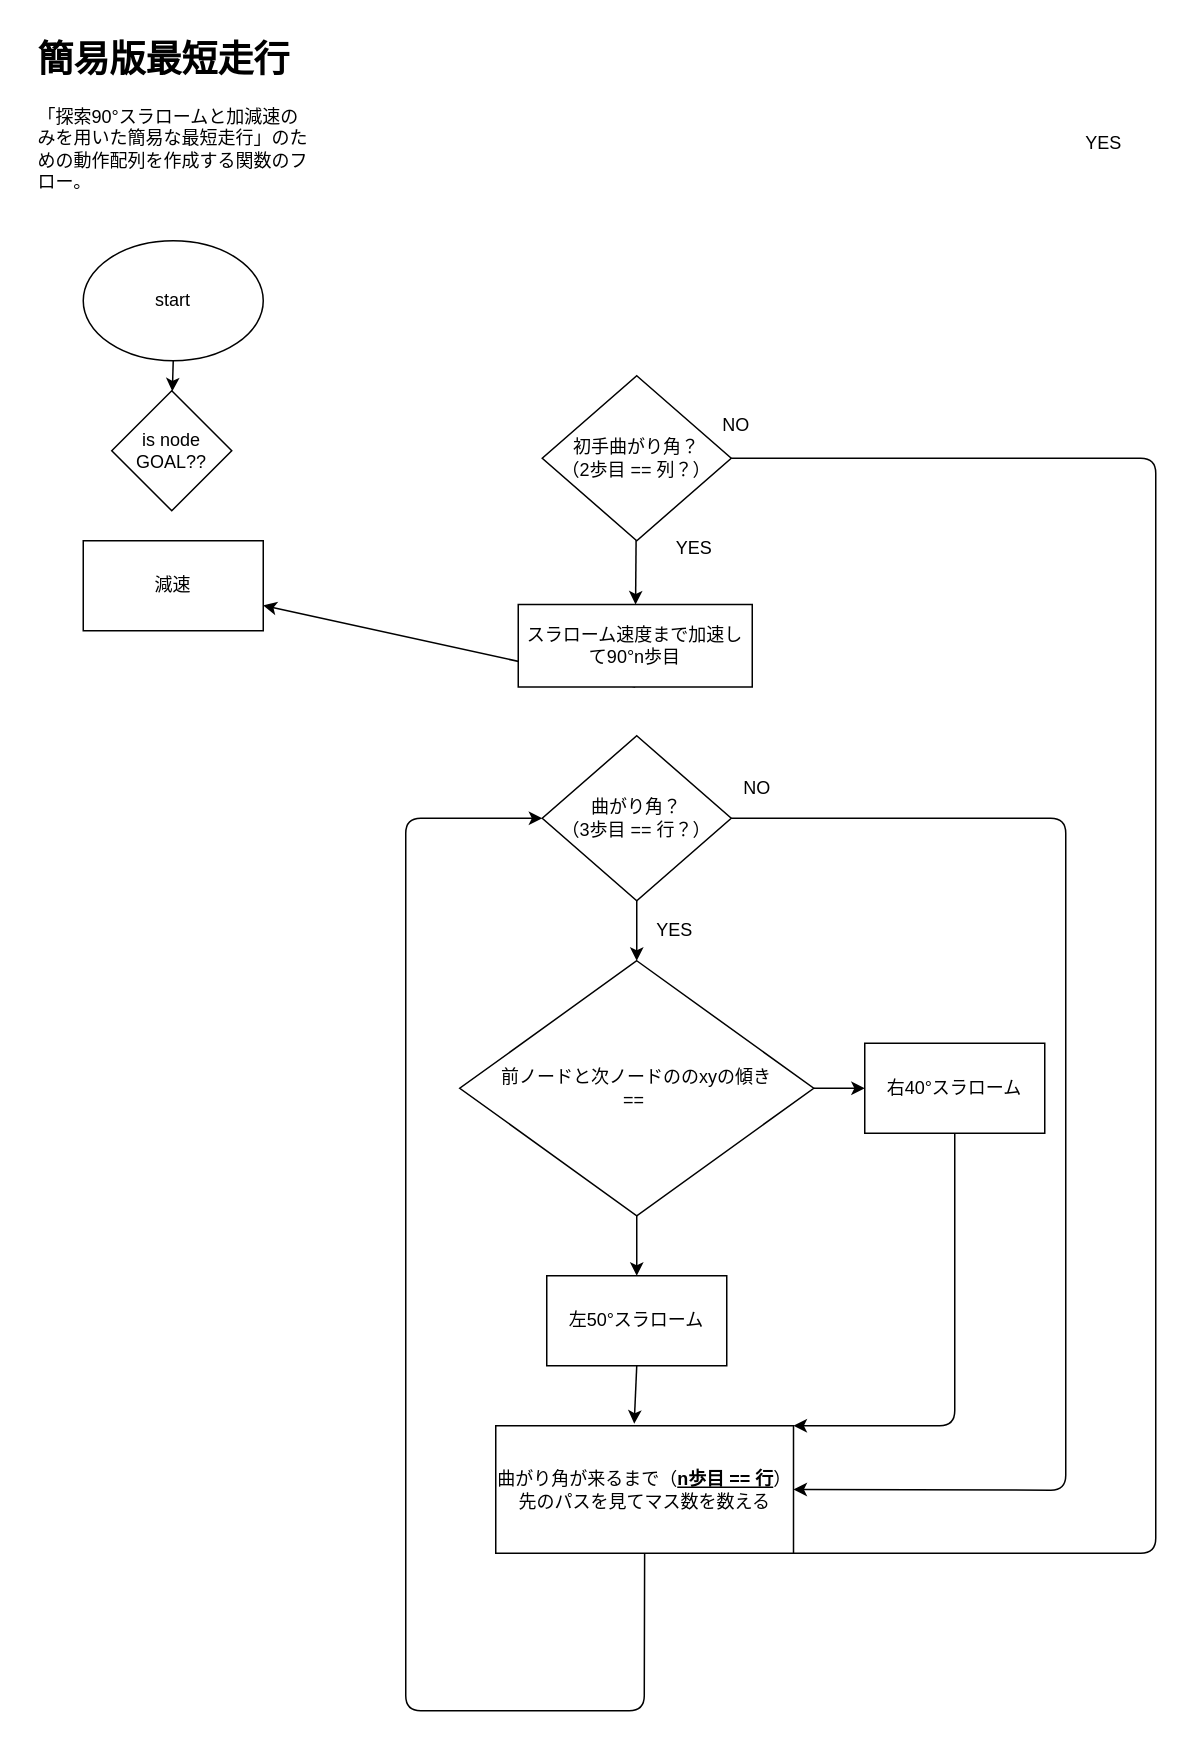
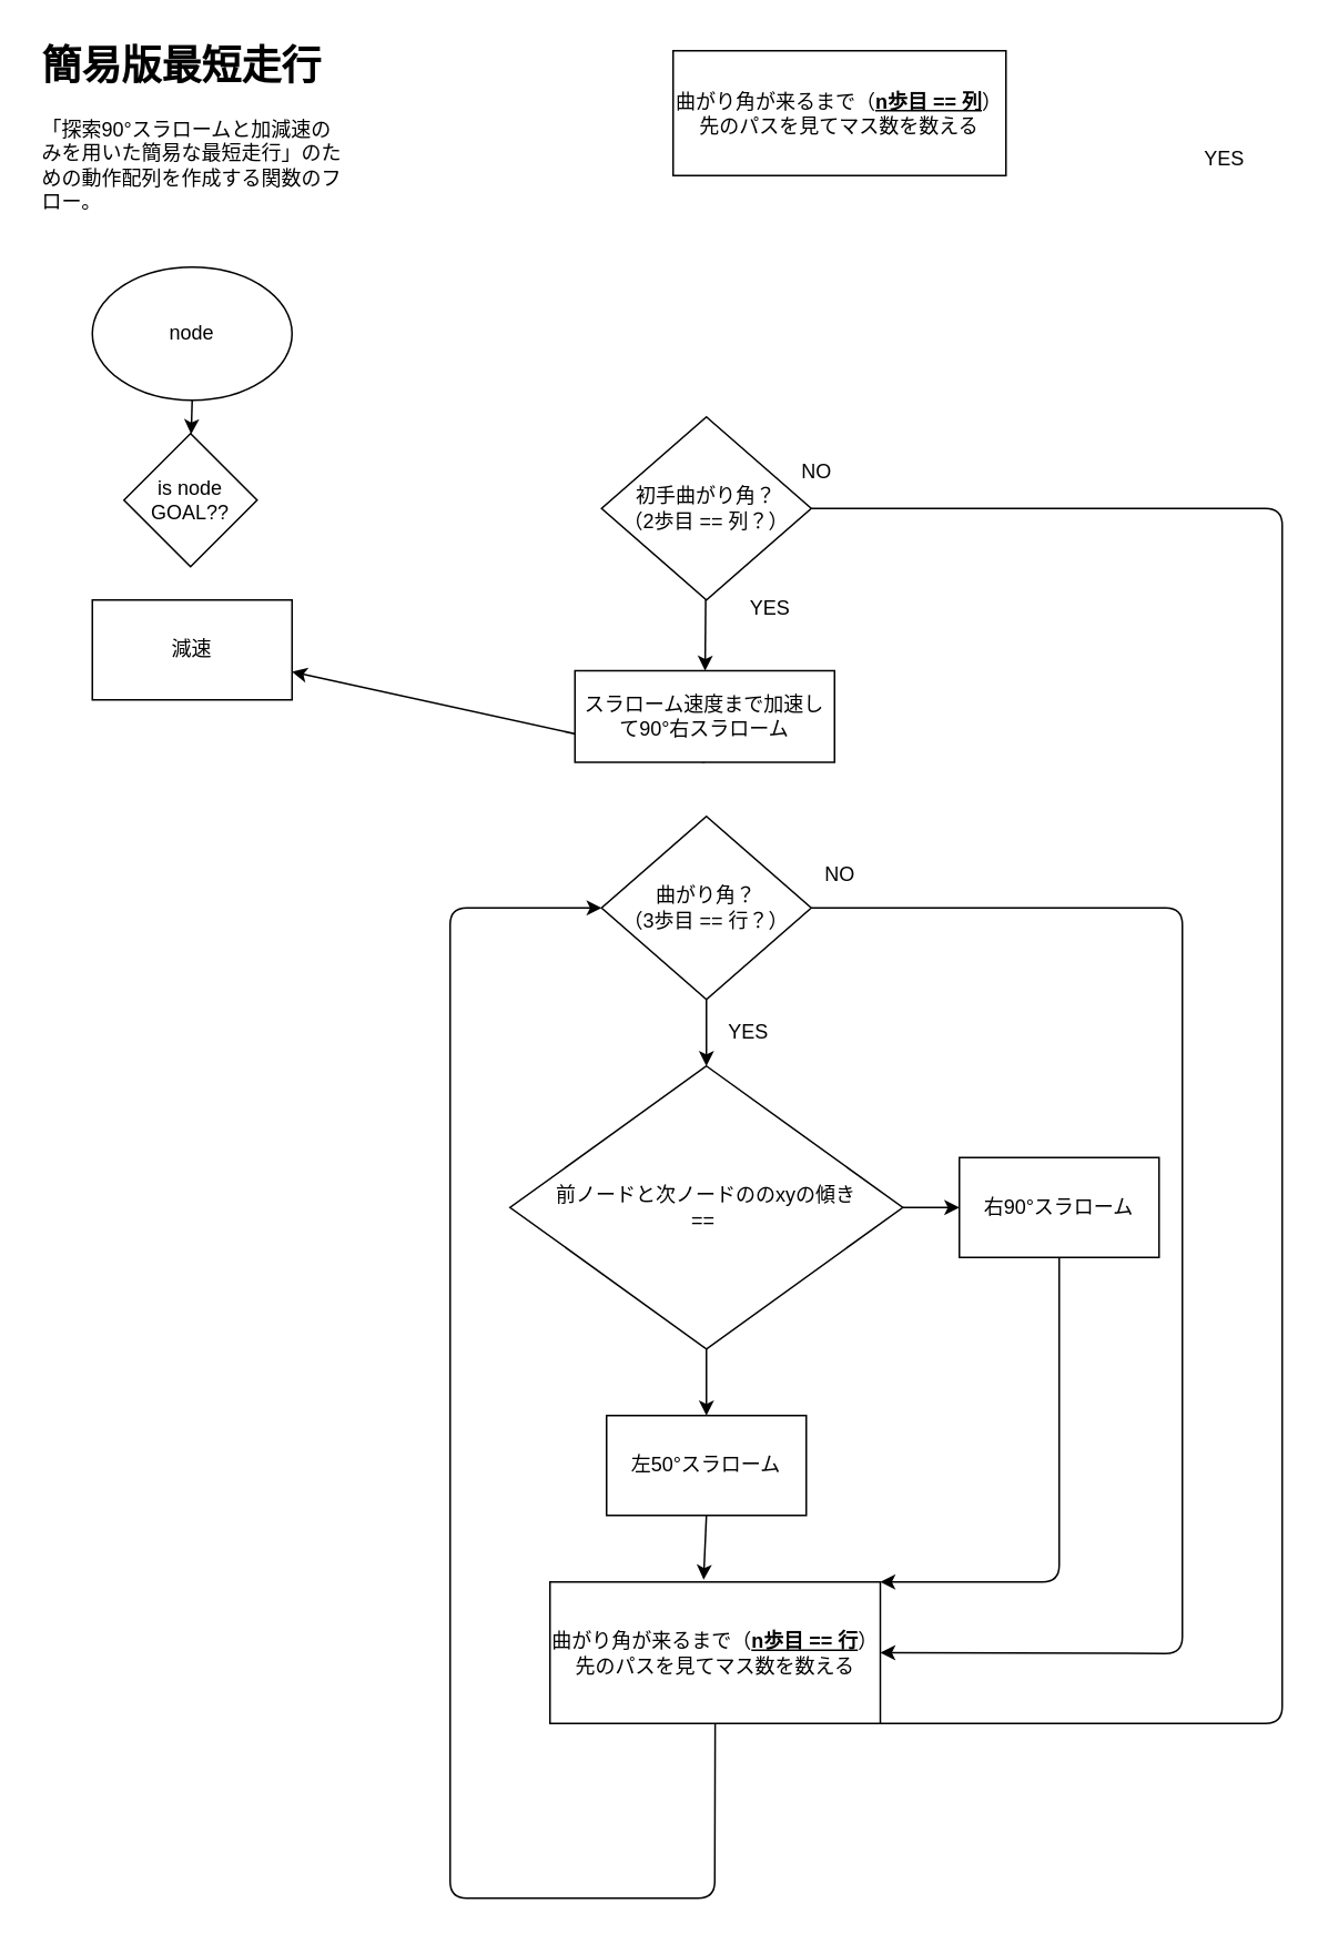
+ <mxCell id="20" value="曲がり角が来るまで（&lt;u&gt;&lt;b&gt;n歩目 == 列&lt;/b&gt;&lt;/u&gt;）&lt;br&gt;先のパスを見てマス数を数える" style="whiteSpace=wrap;html=1;" parent="1" vertex="1"><mxGeometry x="404" y="30" width="200" height="75" as="geometry" /></mxCell>
- <mxCell id="3" value="start" style="ellipse;whiteSpace=wrap;html=1;" parent="1" vertex="1"><mxGeometry x="55" y="160" width="120" height="80" as="geometry" /></mxCell>
+ <mxCell id="3" value="node" style="ellipse;whiteSpace=wrap;html=1;" parent="1" vertex="1"><mxGeometry x="55" y="160" width="120" height="80" as="geometry" /></mxCell>
- <mxCell id="8" value="スラローム速度まで加速して90°n歩目" style="whiteSpace=wrap;html=1;" parent="1" vertex="1"><mxGeometry x="345" y="402.5" width="156" height="55" as="geometry" /></mxCell>
+ <mxCell id="8" value="スラローム速度まで加速して90°右スラローム" style="whiteSpace=wrap;html=1;" parent="1" vertex="1"><mxGeometry x="345" y="402.5" width="156" height="55" as="geometry" /></mxCell>
- <mxCell id="24" value="右40°スラローム" style="rounded=0;whiteSpace=wrap;html=1;" parent="1" vertex="1"><mxGeometry x="576" y="695" width="120" height="60" as="geometry" /></mxCell>
+ <mxCell id="24" value="右90°スラローム" style="rounded=0;whiteSpace=wrap;html=1;" parent="1" vertex="1"><mxGeometry x="576" y="695" width="120" height="60" as="geometry" /></mxCell>
